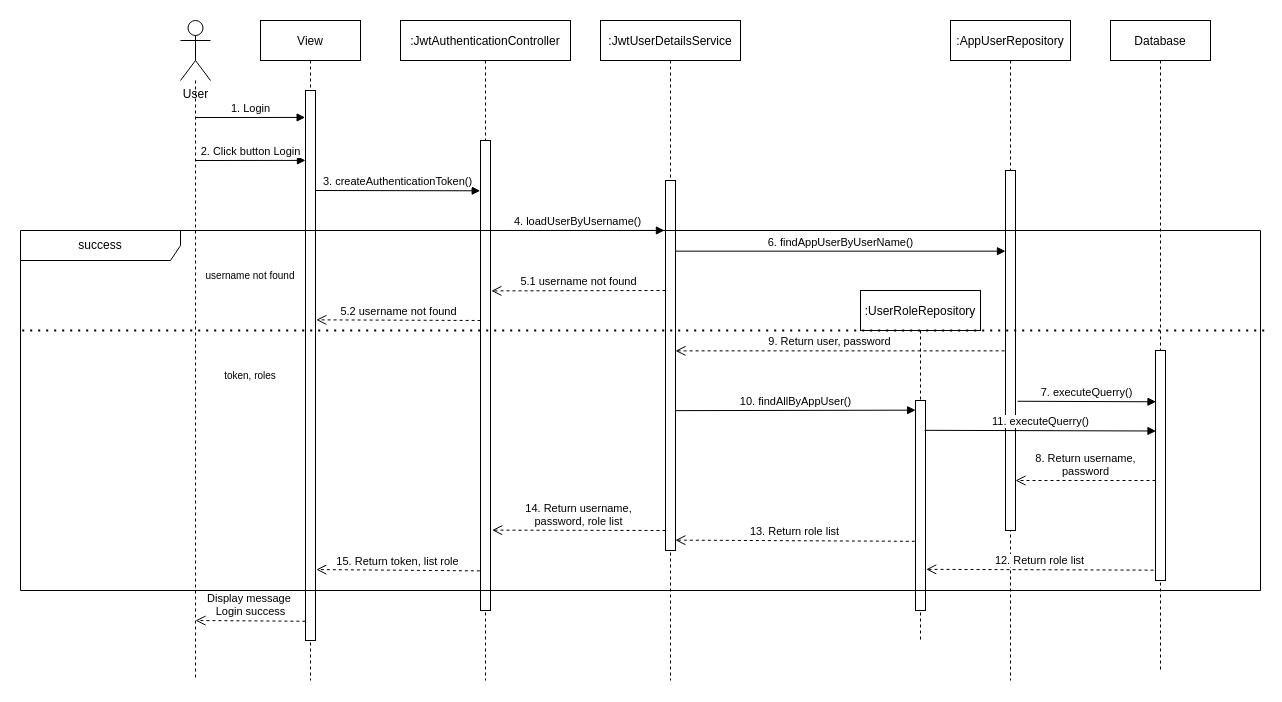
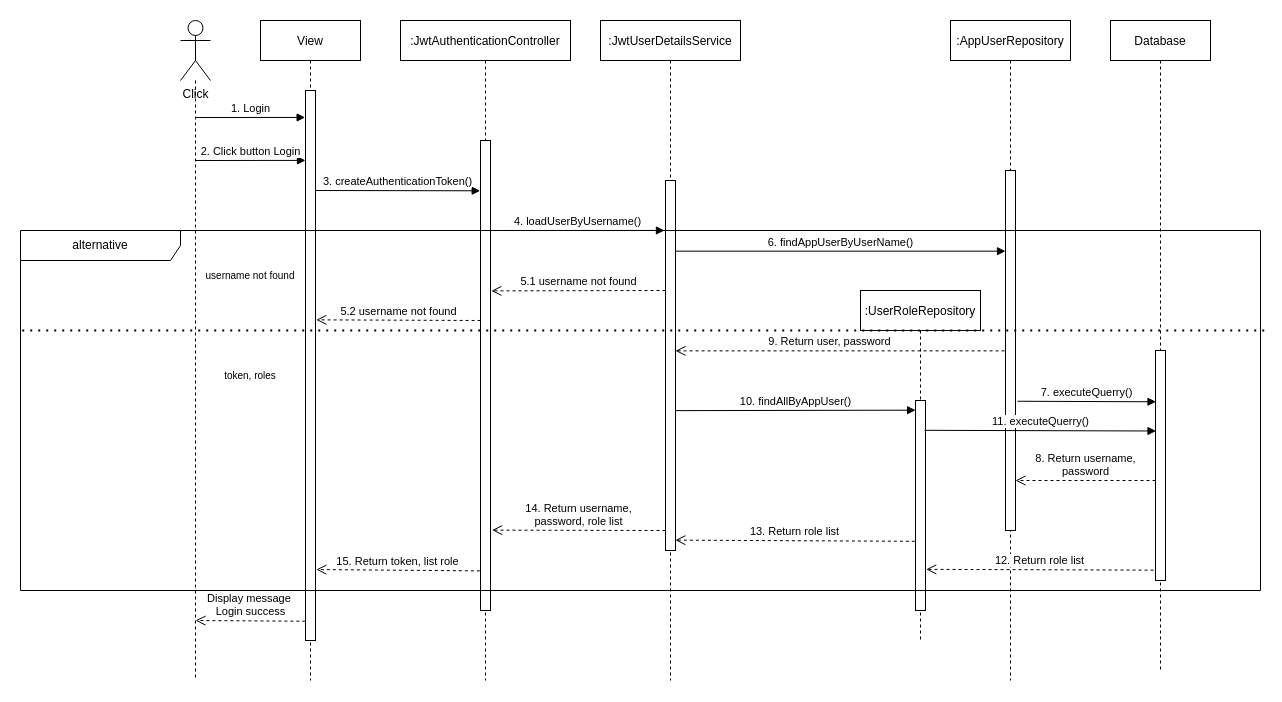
- <mxCell id="3" value="User" style="shape=umlActor;verticalLabelPosition=bottom;verticalAlign=top;html=1;" parent="1" vertex="1"><mxGeometry x="180" y="20" width="30" height="60" as="geometry" /></mxCell>
+ <mxCell id="3" value="Click" style="shape=umlActor;verticalLabelPosition=bottom;verticalAlign=top;html=1;" parent="1" vertex="1"><mxGeometry x="180" y="20" width="30" height="60" as="geometry" /></mxCell>
- <mxCell id="35" value="success" style="shape=umlFrame;whiteSpace=wrap;html=1;width=160;height=30;" vertex="1" parent="1"><mxGeometry x="20" y="230" width="1240" height="360" as="geometry" /></mxCell>
+ <mxCell id="35" value="alternative" style="shape=umlFrame;whiteSpace=wrap;html=1;width=160;height=30;" vertex="1" parent="1"><mxGeometry x="20" y="230" width="1240" height="360" as="geometry" /></mxCell>
